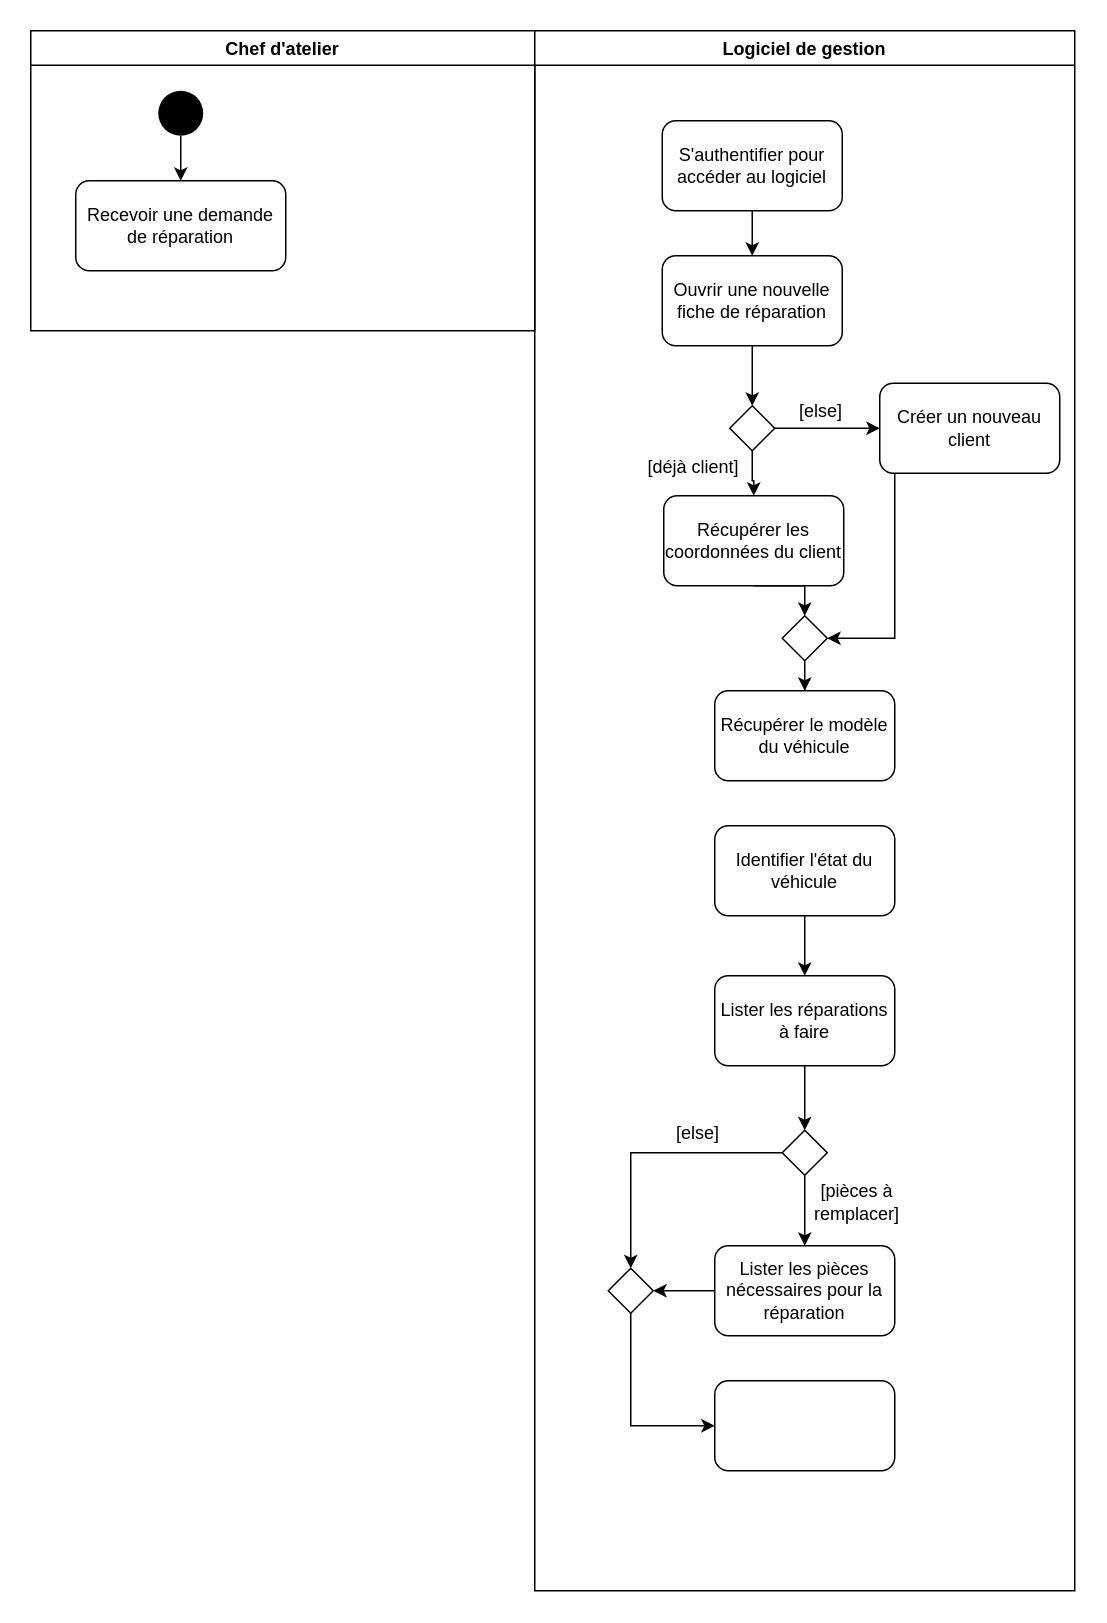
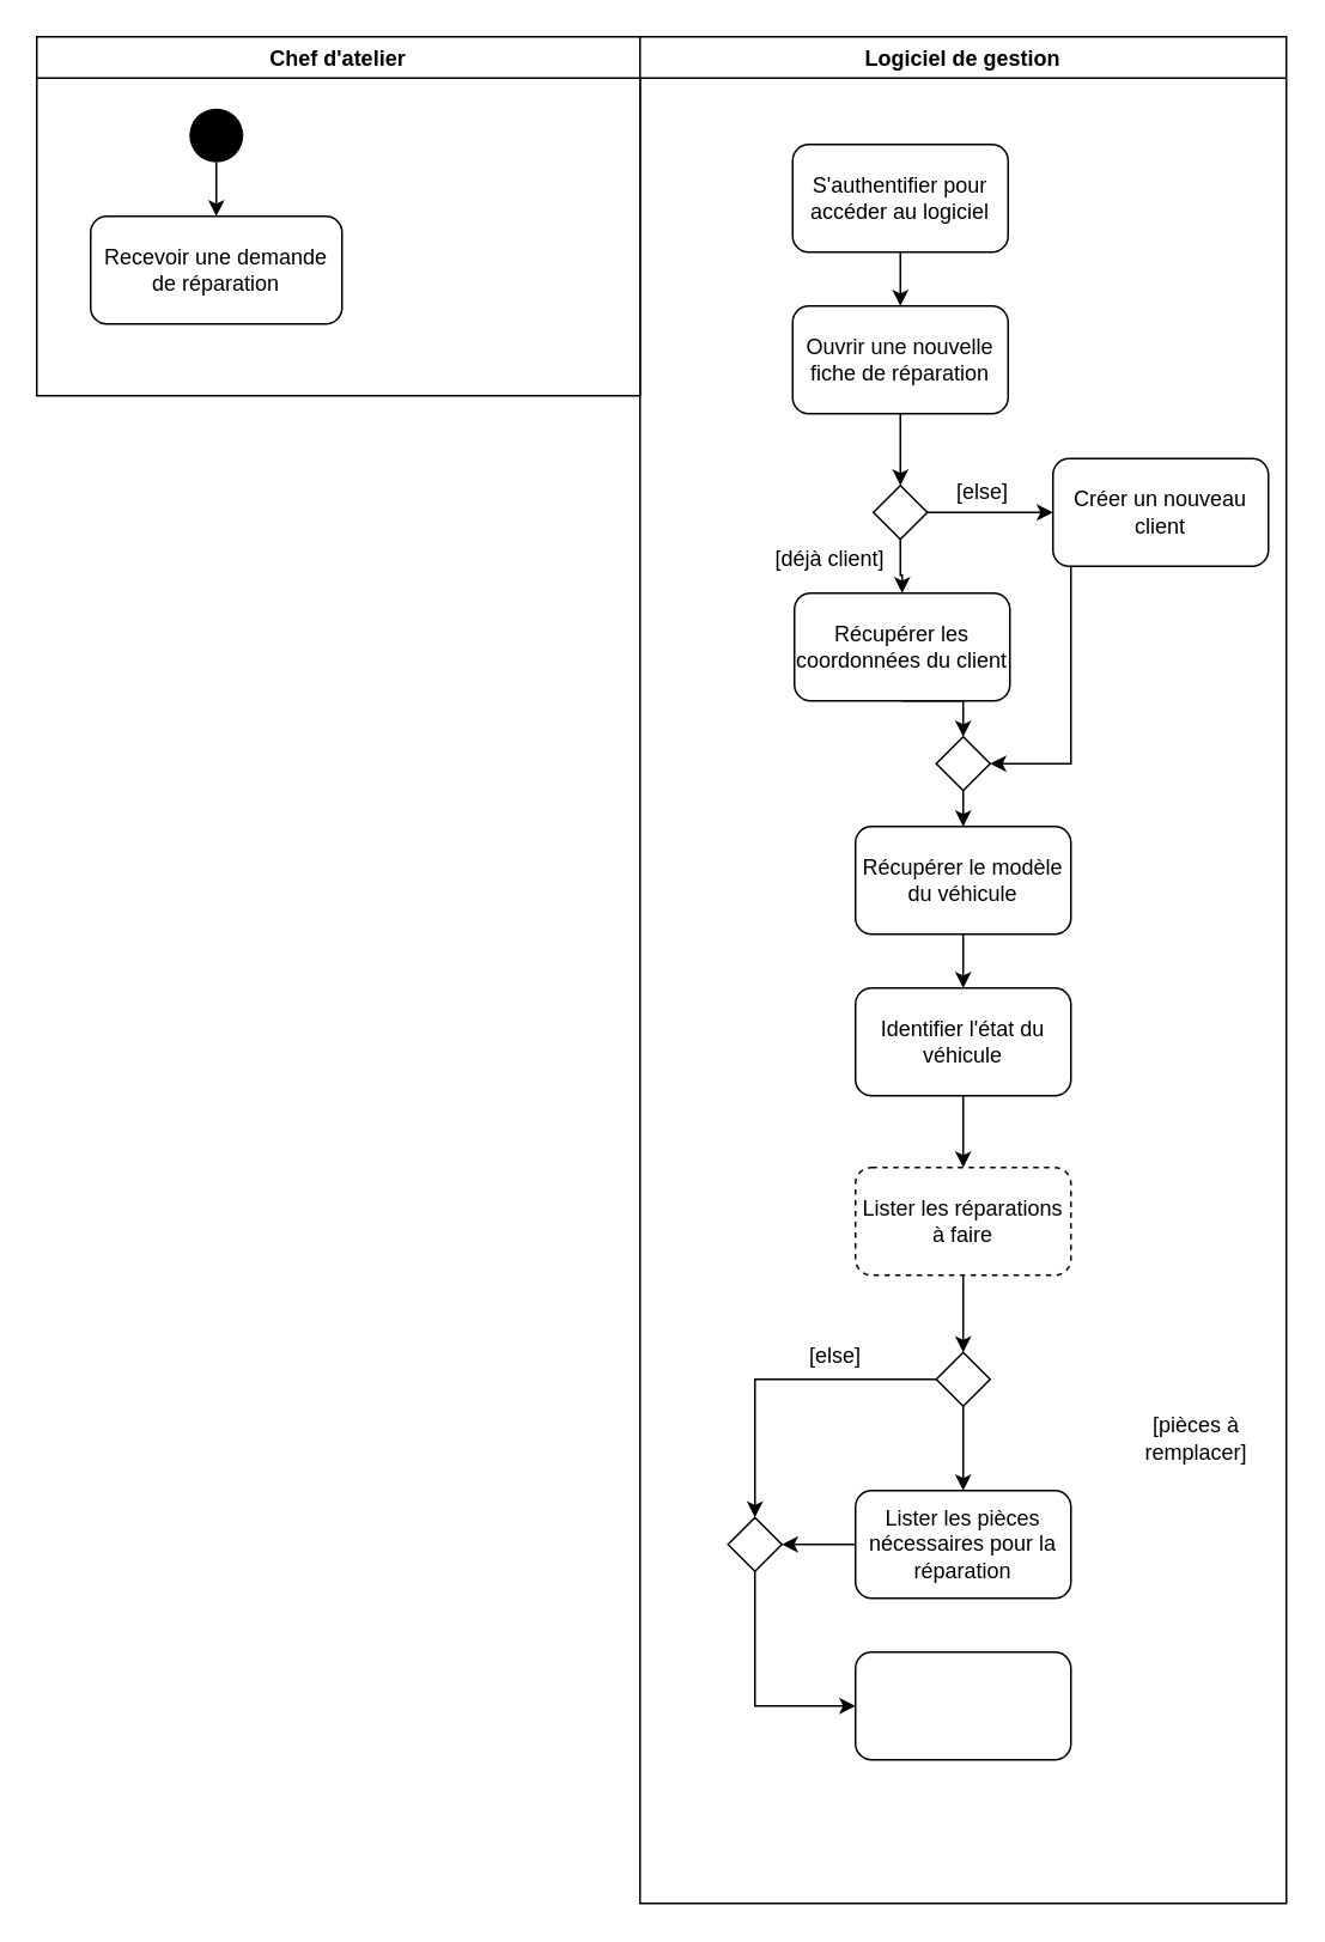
+ <mxCell id="25" style="edgeStyle=orthogonalEdgeStyle;rounded=0;orthogonalLoop=1;jettySize=auto;html=1;entryX=0.5;entryY=0;entryDx=0;entryDy=0;" parent="9" source="26" target="37" edge="1"><mxGeometry relative="1" as="geometry" /></mxCell>
- <mxCell id="28" value="Lister les réparations à faire" style="rounded=1;whiteSpace=wrap;html=1;" parent="9" vertex="1"><mxGeometry x="120" y="630" width="120" height="60" as="geometry" /></mxCell>
+ <mxCell id="28" value="Lister les réparations à faire" style="rounded=1;whiteSpace=wrap;html=1;dashed=1;" parent="9" vertex="1"><mxGeometry x="120" y="630" width="120" height="60" as="geometry" /></mxCell>
- <mxCell id="34" value="[pièces à remplacer]" style="text;html=1;strokeColor=none;fillColor=none;align=center;verticalAlign=middle;whiteSpace=wrap;rounded=0;" parent="9" vertex="1"><mxGeometry x="175" y="766" width="80" height="30" as="geometry" /></mxCell>
+ <mxCell id="34" value="[pièces à remplacer]" style="text;html=1;strokeColor=none;fillColor=none;align=center;verticalAlign=middle;whiteSpace=wrap;rounded=0;" parent="9" vertex="1"><mxGeometry x="270" y="766" width="80" height="30" as="geometry" /></mxCell>
